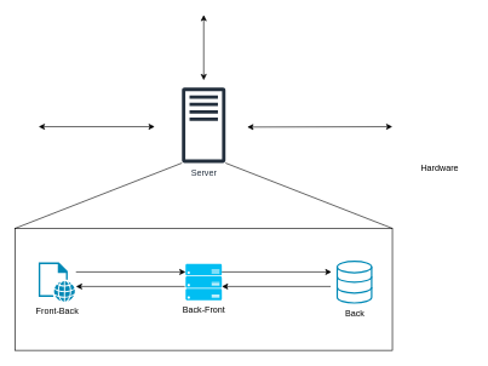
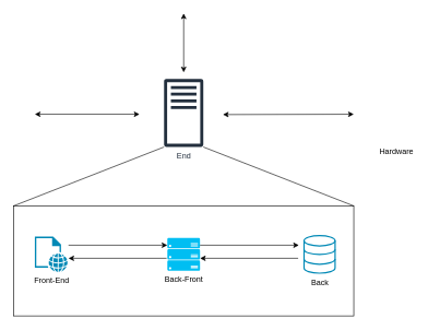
- <mxCell id="5" value="Server" style="sketch=0;outlineConnect=0;fontColor=#232F3E;gradientColor=none;fillColor=#232F3D;strokeColor=none;dashed=0;verticalLabelPosition=bottom;verticalAlign=top;align=center;html=1;fontSize=12;fontStyle=0;aspect=fixed;pointerEvents=1;shape=mxgraph.aws4.traditional_server;" parent="1" vertex="1"><mxGeometry x="250" y="120" width="60" height="104" as="geometry" /></mxCell>
+ <mxCell id="5" value="End" style="sketch=0;outlineConnect=0;fontColor=#232F3E;gradientColor=none;fillColor=#232F3D;strokeColor=none;dashed=0;verticalLabelPosition=bottom;verticalAlign=top;align=center;html=1;fontSize=12;fontStyle=0;aspect=fixed;pointerEvents=1;shape=mxgraph.aws4.traditional_server;" parent="1" vertex="1"><mxGeometry x="250" y="120" width="60" height="104" as="geometry" /></mxCell>
- <mxCell id="11" value="&lt;font style=&quot;color: light-dark(rgb(5, 5, 5), transparent);&quot;&gt;Front-Back&lt;/font&gt;" style="sketch=0;pointerEvents=1;shadow=0;dashed=0;html=1;strokeColor=none;fillColor=#0089B6;labelPosition=center;verticalLabelPosition=bottom;verticalAlign=top;outlineConnect=0;align=center;shape=mxgraph.office.concepts.web_page;fontColor=#ffffff;" parent="1" vertex="1"><mxGeometry x="52.5" y="360.98" width="50" height="54" as="geometry" /></mxCell>
+ <mxCell id="11" value="&lt;font style=&quot;color: light-dark(rgb(5, 5, 5), transparent);&quot;&gt;Front-End&lt;/font&gt;" style="sketch=0;pointerEvents=1;shadow=0;dashed=0;html=1;strokeColor=none;fillColor=#0089B6;labelPosition=center;verticalLabelPosition=bottom;verticalAlign=top;outlineConnect=0;align=center;shape=mxgraph.office.concepts.web_page;fontColor=#ffffff;" parent="1" vertex="1"><mxGeometry x="52.5" y="360.98" width="50" height="54" as="geometry" /></mxCell>
